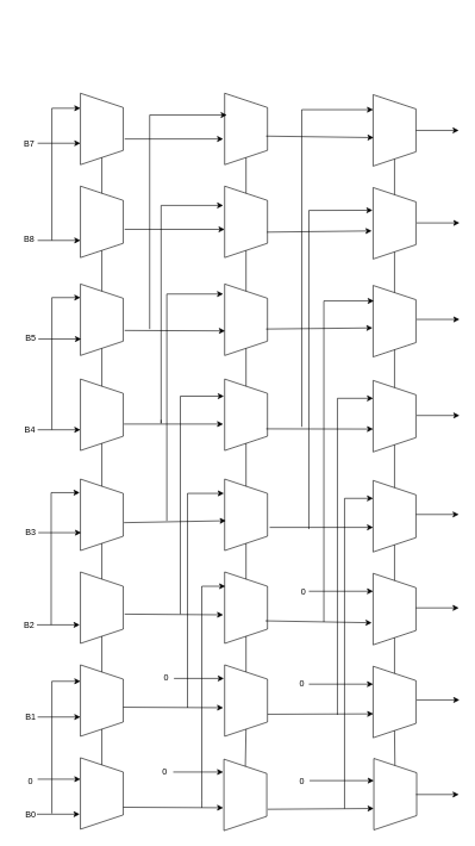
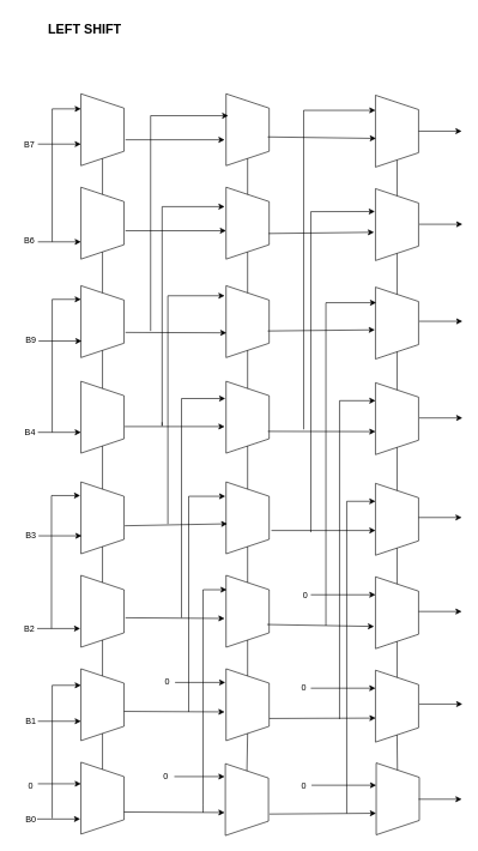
+ <mxCell id="3" value="&lt;font style=&quot;font-size: 18px;&quot;&gt;&lt;b&gt;LEFT SHIFT&lt;/b&gt;&lt;/font&gt;" style="text;html=1;align=center;verticalAlign=middle;resizable=0;points=[];autosize=1;strokeColor=none;fillColor=none;" vertex="1" parent="1"><mxGeometry x="52" y="20" width="130" height="40" as="geometry" /></mxCell>
- <mxCell id="32" value="B8" style="text;html=1;align=center;verticalAlign=middle;resizable=0;points=[];autosize=1;strokeColor=none;fillColor=none;" vertex="1" parent="1"><mxGeometry x="20" y="320" width="40" height="30" as="geometry" /></mxCell>
+ <mxCell id="32" value="B6" style="text;html=1;align=center;verticalAlign=middle;resizable=0;points=[];autosize=1;strokeColor=none;fillColor=none;" vertex="1" parent="1"><mxGeometry x="20" y="320" width="40" height="30" as="geometry" /></mxCell>
- <mxCell id="33" value="B5" style="text;html=1;align=center;verticalAlign=middle;resizable=0;points=[];autosize=1;strokeColor=none;fillColor=none;" vertex="1" parent="1"><mxGeometry x="22" y="458" width="40" height="30" as="geometry" /></mxCell>
+ <mxCell id="33" value="B9" style="text;html=1;align=center;verticalAlign=middle;resizable=0;points=[];autosize=1;strokeColor=none;fillColor=none;" vertex="1" parent="1"><mxGeometry x="22" y="458" width="40" height="30" as="geometry" /></mxCell>
